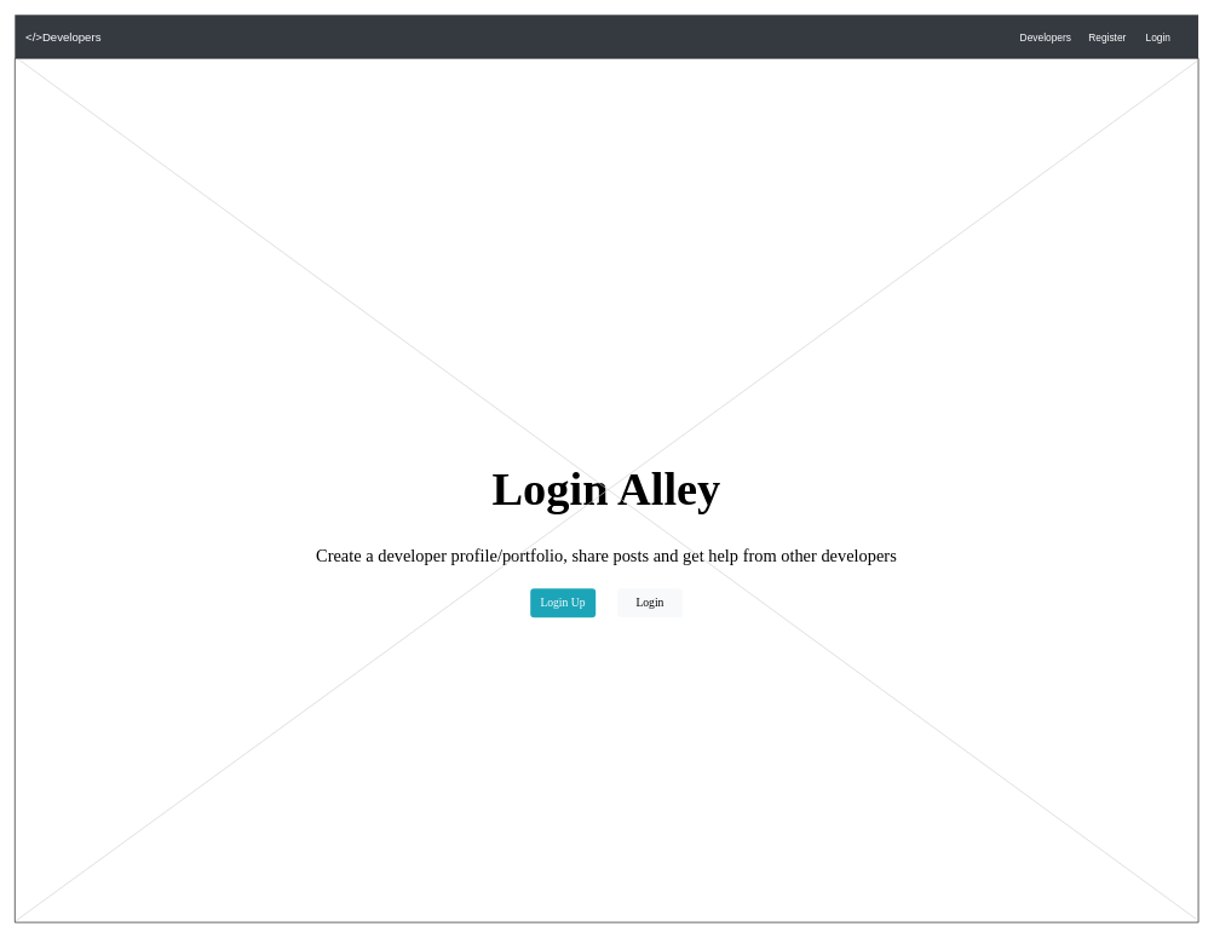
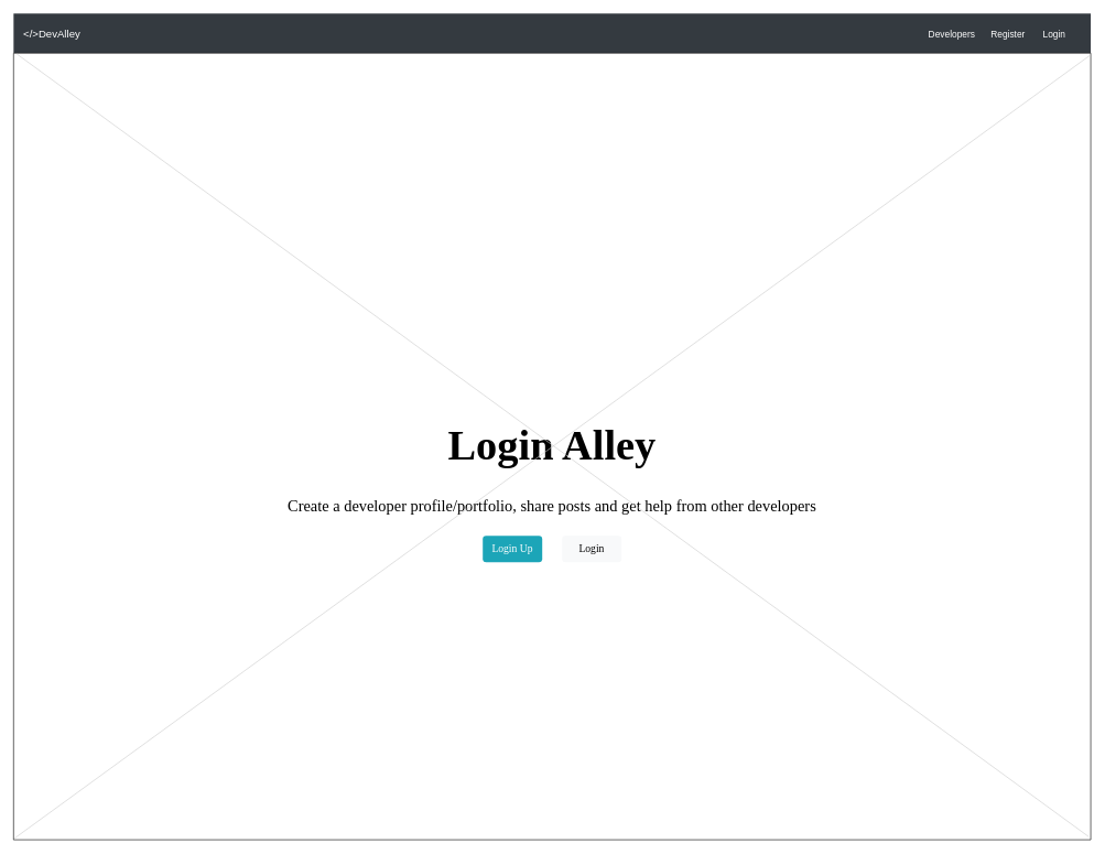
- <mxCell id="2" value="&amp;lt;/&amp;gt;Developers" style="html=1;shadow=0;dashed=0;fillColor=#343A40;strokeColor=none;fontSize=16;fontColor=#ffffff;align=left;spacing=15;" vertex="1" parent="1"><mxGeometry x="20" y="20" width="1630" height="60" as="geometry" /></mxCell>
+ <mxCell id="2" value="&amp;lt;/&amp;gt;DevAlley" style="html=1;shadow=0;dashed=0;fillColor=#343A40;strokeColor=none;fontSize=16;fontColor=#ffffff;align=left;spacing=15;" vertex="1" parent="1"><mxGeometry x="20" y="20" width="1630" height="60" as="geometry" /></mxCell>
